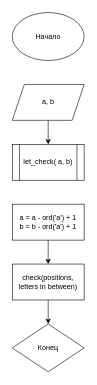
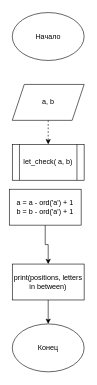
- <mxCell id="3" value="" style="edgeStyle=orthogonalEdgeStyle;rounded=0;orthogonalLoop=1;jettySize=auto;html=1;" edge="1" parent="1" source="4" target="5"><mxGeometry relative="1" as="geometry" /></mxCell>
+ <mxCell id="3" value="" style="edgeStyle=orthogonalEdgeStyle;rounded=0;orthogonalLoop=1;jettySize=auto;html=1;dashed=1;" edge="1" parent="1" source="4" target="5"><mxGeometry relative="1" as="geometry" /></mxCell>
- <mxCell id="10" value="a = a - ord('a') + 1&lt;br&gt;b = b - ord('a') + 1" style="rounded=0;whiteSpace=wrap;html=1;" vertex="1" parent="1"><mxGeometry x="20" y="340" width="120" height="60" as="geometry" /></mxCell>
+ <mxCell id="10" value="a = a - ord('a') + 1&lt;br&gt;b = b - ord('a') + 1" style="rounded=0;whiteSpace=wrap;html=1;" vertex="1" parent="1"><mxGeometry x="15" y="315" width="120" height="60" as="geometry" /></mxCell>
- <mxCell id="7" value="check(positions, letters in between)" style="rounded=0;whiteSpace=wrap;html=1;" vertex="1" parent="1"><mxGeometry x="20" y="440" width="120" height="60" as="geometry" /></mxCell>
+ <mxCell id="7" value="print(positions, letters in between)" style="rounded=0;whiteSpace=wrap;html=1;" vertex="1" parent="1"><mxGeometry x="20" y="440" width="120" height="60" as="geometry" /></mxCell>
- <mxCell id="8" value="Конец" style="rhombus;whiteSpace=wrap;html=1;" vertex="1" parent="1"><mxGeometry x="20" y="540" width="120" height="80" as="geometry" /></mxCell>
+ <mxCell id="8" value="Конец" style="ellipse;whiteSpace=wrap;html=1;" vertex="1" parent="1"><mxGeometry x="20" y="540" width="120" height="80" as="geometry" /></mxCell>
